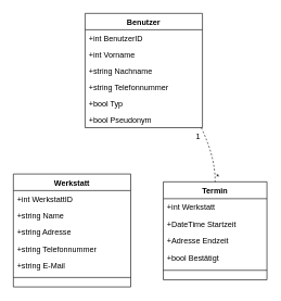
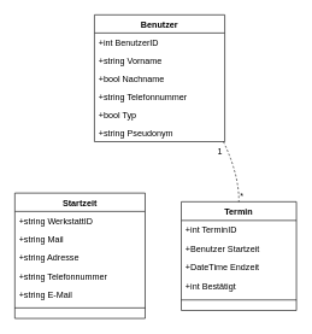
- <mxCell id="4" value="+int Vorname" style="text;strokeColor=none;fillColor=none;align=left;verticalAlign=top;spacingLeft=4;spacingRight=4;overflow=hidden;rotatable=0;points=[[0,0.5],[1,0.5]];portConstraint=eastwest;" parent="2" vertex="1"><mxGeometry y="50.067" width="180" height="25" as="geometry" /></mxCell>
+ <mxCell id="4" value="+string Vorname" style="text;strokeColor=none;fillColor=none;align=left;verticalAlign=top;spacingLeft=4;spacingRight=4;overflow=hidden;rotatable=0;points=[[0,0.5],[1,0.5]];portConstraint=eastwest;" parent="2" vertex="1"><mxGeometry y="50.067" width="180" height="25" as="geometry" /></mxCell>
- <mxCell id="5" value="+string Nachname" style="text;strokeColor=none;fillColor=none;align=left;verticalAlign=top;spacingLeft=4;spacingRight=4;overflow=hidden;rotatable=0;points=[[0,0.5],[1,0.5]];portConstraint=eastwest;" parent="2" vertex="1"><mxGeometry y="75.067" width="180" height="25" as="geometry" /></mxCell>
+ <mxCell id="5" value="+bool Nachname" style="text;strokeColor=none;fillColor=none;align=left;verticalAlign=top;spacingLeft=4;spacingRight=4;overflow=hidden;rotatable=0;points=[[0,0.5],[1,0.5]];portConstraint=eastwest;" parent="2" vertex="1"><mxGeometry y="75.067" width="180" height="25" as="geometry" /></mxCell>
- <mxCell id="8" value="+bool Pseudonym" style="text;strokeColor=none;fillColor=none;align=left;verticalAlign=top;spacingLeft=4;spacingRight=4;overflow=hidden;rotatable=0;points=[[0,0.5],[1,0.5]];portConstraint=eastwest;" vertex="1" parent="2"><mxGeometry y="150.067" width="180" height="25" as="geometry" /></mxCell>
+ <mxCell id="8" value="+string Pseudonym" style="text;strokeColor=none;fillColor=none;align=left;verticalAlign=top;spacingLeft=4;spacingRight=4;overflow=hidden;rotatable=0;points=[[0,0.5],[1,0.5]];portConstraint=eastwest;" vertex="1" parent="2"><mxGeometry y="150.067" width="180" height="25" as="geometry" /></mxCell>
- <mxCell id="9" value="Werkstatt" style="swimlane;fontStyle=1;align=center;verticalAlign=top;childLayout=stackLayout;horizontal=1;startSize=25.385;horizontalStack=0;resizeParent=1;resizeParentMax=0;resizeLast=0;collapsible=0;marginBottom=0;" parent="1" vertex="1"><mxGeometry x="20" y="266" width="180" height="173" as="geometry" /></mxCell>
+ <mxCell id="9" value="Startzeit" style="swimlane;fontStyle=1;align=center;verticalAlign=top;childLayout=stackLayout;horizontal=1;startSize=25.385;horizontalStack=0;resizeParent=1;resizeParentMax=0;resizeLast=0;collapsible=0;marginBottom=0;" parent="1" vertex="1"><mxGeometry x="20" y="266" width="180" height="173" as="geometry" /></mxCell>
- <mxCell id="10" value="+int WerkstattID" style="text;strokeColor=none;fillColor=none;align=left;verticalAlign=top;spacingLeft=4;spacingRight=4;overflow=hidden;rotatable=0;points=[[0,0.5],[1,0.5]];portConstraint=eastwest;" parent="9" vertex="1"><mxGeometry y="25" width="180" height="25" as="geometry" /></mxCell>
+ <mxCell id="10" value="+string WerkstattID" style="text;strokeColor=none;fillColor=none;align=left;verticalAlign=top;spacingLeft=4;spacingRight=4;overflow=hidden;rotatable=0;points=[[0,0.5],[1,0.5]];portConstraint=eastwest;" parent="9" vertex="1"><mxGeometry y="25" width="180" height="25" as="geometry" /></mxCell>
- <mxCell id="17" value="+int Werkstatt" style="text;strokeColor=none;fillColor=none;align=left;verticalAlign=top;spacingLeft=4;spacingRight=4;overflow=hidden;rotatable=0;points=[[0,0.5],[1,0.5]];portConstraint=eastwest;" parent="16" vertex="1"><mxGeometry y="26" width="159" height="26" as="geometry" /></mxCell>
+ <mxCell id="17" value="+int TerminID" style="text;strokeColor=none;fillColor=none;align=left;verticalAlign=top;spacingLeft=4;spacingRight=4;overflow=hidden;rotatable=0;points=[[0,0.5],[1,0.5]];portConstraint=eastwest;" parent="16" vertex="1"><mxGeometry y="26" width="159" height="26" as="geometry" /></mxCell>
- <mxCell id="11" value="+string Name" style="text;strokeColor=none;fillColor=none;align=left;verticalAlign=top;spacingLeft=4;spacingRight=4;overflow=hidden;rotatable=0;points=[[0,0.5],[1,0.5]];portConstraint=eastwest;" parent="9" vertex="1"><mxGeometry y="51" width="180" height="25" as="geometry" /></mxCell>
+ <mxCell id="11" value="+string Mail" style="text;strokeColor=none;fillColor=none;align=left;verticalAlign=top;spacingLeft=4;spacingRight=4;overflow=hidden;rotatable=0;points=[[0,0.5],[1,0.5]];portConstraint=eastwest;" parent="9" vertex="1"><mxGeometry y="51" width="180" height="25" as="geometry" /></mxCell>
- <mxCell id="18" value="+DateTime Startzeit" style="text;strokeColor=none;fillColor=none;align=left;verticalAlign=top;spacingLeft=4;spacingRight=4;overflow=hidden;rotatable=0;points=[[0,0.5],[1,0.5]];portConstraint=eastwest;" parent="16" vertex="1"><mxGeometry y="52" width="159" height="26" as="geometry" /></mxCell>
+ <mxCell id="18" value="+Benutzer Startzeit" style="text;strokeColor=none;fillColor=none;align=left;verticalAlign=top;spacingLeft=4;spacingRight=4;overflow=hidden;rotatable=0;points=[[0,0.5],[1,0.5]];portConstraint=eastwest;" parent="16" vertex="1"><mxGeometry y="52" width="159" height="26" as="geometry" /></mxCell>
- <mxCell id="19" value="+Adresse Endzeit" style="text;strokeColor=none;fillColor=none;align=left;verticalAlign=top;spacingLeft=4;spacingRight=4;overflow=hidden;rotatable=0;points=[[0,0.5],[1,0.5]];portConstraint=eastwest;" parent="16" vertex="1"><mxGeometry y="77" width="159" height="26" as="geometry" /></mxCell>
+ <mxCell id="19" value="+DateTime Endzeit" style="text;strokeColor=none;fillColor=none;align=left;verticalAlign=top;spacingLeft=4;spacingRight=4;overflow=hidden;rotatable=0;points=[[0,0.5],[1,0.5]];portConstraint=eastwest;" parent="16" vertex="1"><mxGeometry y="77" width="159" height="26" as="geometry" /></mxCell>
- <mxCell id="20" value="+bool Bestätigt" style="text;strokeColor=none;fillColor=none;align=left;verticalAlign=top;spacingLeft=4;spacingRight=4;overflow=hidden;rotatable=0;points=[[0,0.5],[1,0.5]];portConstraint=eastwest;" parent="16" vertex="1"><mxGeometry y="103" width="159" height="26" as="geometry" /></mxCell>
+ <mxCell id="20" value="+int Bestätigt" style="text;strokeColor=none;fillColor=none;align=left;verticalAlign=top;spacingLeft=4;spacingRight=4;overflow=hidden;rotatable=0;points=[[0,0.5],[1,0.5]];portConstraint=eastwest;" parent="16" vertex="1"><mxGeometry y="103" width="159" height="26" as="geometry" /></mxCell>
